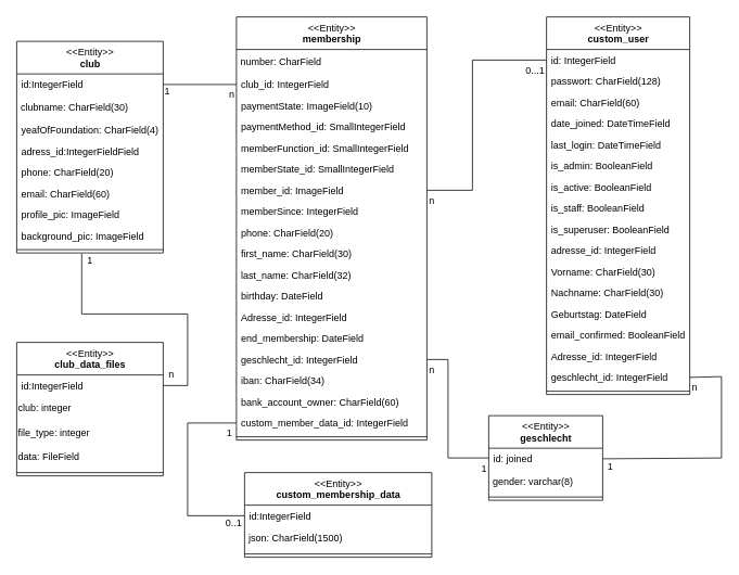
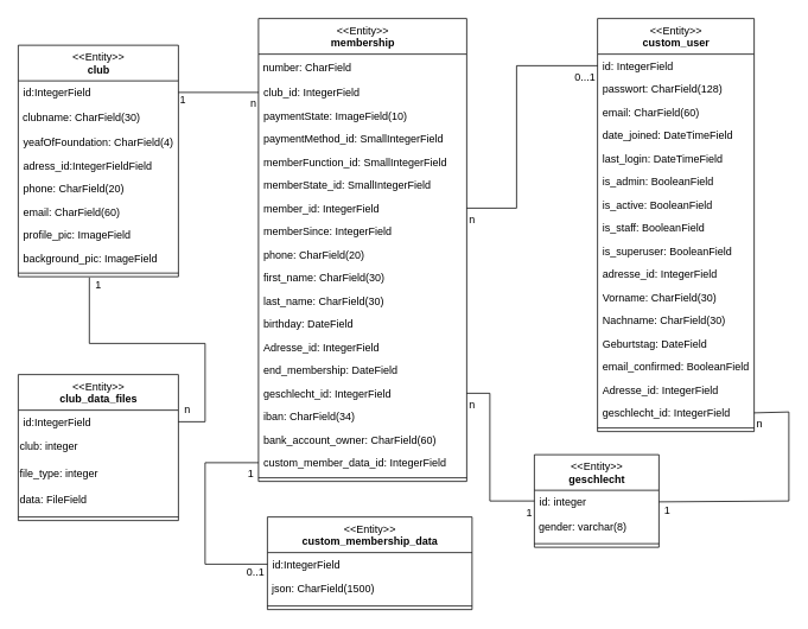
- <mxCell id="43" value="member_id: ImageField" style="text;strokeColor=none;fillColor=none;align=left;verticalAlign=top;spacingLeft=4;spacingRight=4;overflow=hidden;rotatable=0;points=[[0,0.5],[1,0.5]];portConstraint=eastwest;" parent="36" vertex="1"><mxGeometry y="200" width="234" height="26" as="geometry" /></mxCell>
+ <mxCell id="43" value="member_id: IntegerField" style="text;strokeColor=none;fillColor=none;align=left;verticalAlign=top;spacingLeft=4;spacingRight=4;overflow=hidden;rotatable=0;points=[[0,0.5],[1,0.5]];portConstraint=eastwest;" parent="36" vertex="1"><mxGeometry y="200" width="234" height="26" as="geometry" /></mxCell>
- <mxCell id="47" value="last_name: CharField(32)" style="text;strokeColor=none;fillColor=none;align=left;verticalAlign=top;spacingLeft=4;spacingRight=4;overflow=hidden;rotatable=0;points=[[0,0.5],[1,0.5]];portConstraint=eastwest;" parent="36" vertex="1"><mxGeometry y="304" width="234" height="26" as="geometry" /></mxCell>
+ <mxCell id="47" value="last_name: CharField(30)" style="text;strokeColor=none;fillColor=none;align=left;verticalAlign=top;spacingLeft=4;spacingRight=4;overflow=hidden;rotatable=0;points=[[0,0.5],[1,0.5]];portConstraint=eastwest;" parent="36" vertex="1"><mxGeometry y="304" width="234" height="26" as="geometry" /></mxCell>
- <mxCell id="57" value="id: joined" style="text;strokeColor=none;fillColor=none;align=left;verticalAlign=top;spacingLeft=4;spacingRight=4;overflow=hidden;rotatable=0;points=[[0,0.5],[1,0.5]];portConstraint=eastwest;" parent="56" vertex="1"><mxGeometry y="40" width="140" height="26" as="geometry" /></mxCell>
+ <mxCell id="57" value="id: integer" style="text;strokeColor=none;fillColor=none;align=left;verticalAlign=top;spacingLeft=4;spacingRight=4;overflow=hidden;rotatable=0;points=[[0,0.5],[1,0.5]];portConstraint=eastwest;" parent="56" vertex="1"><mxGeometry y="40" width="140" height="26" as="geometry" /></mxCell>
